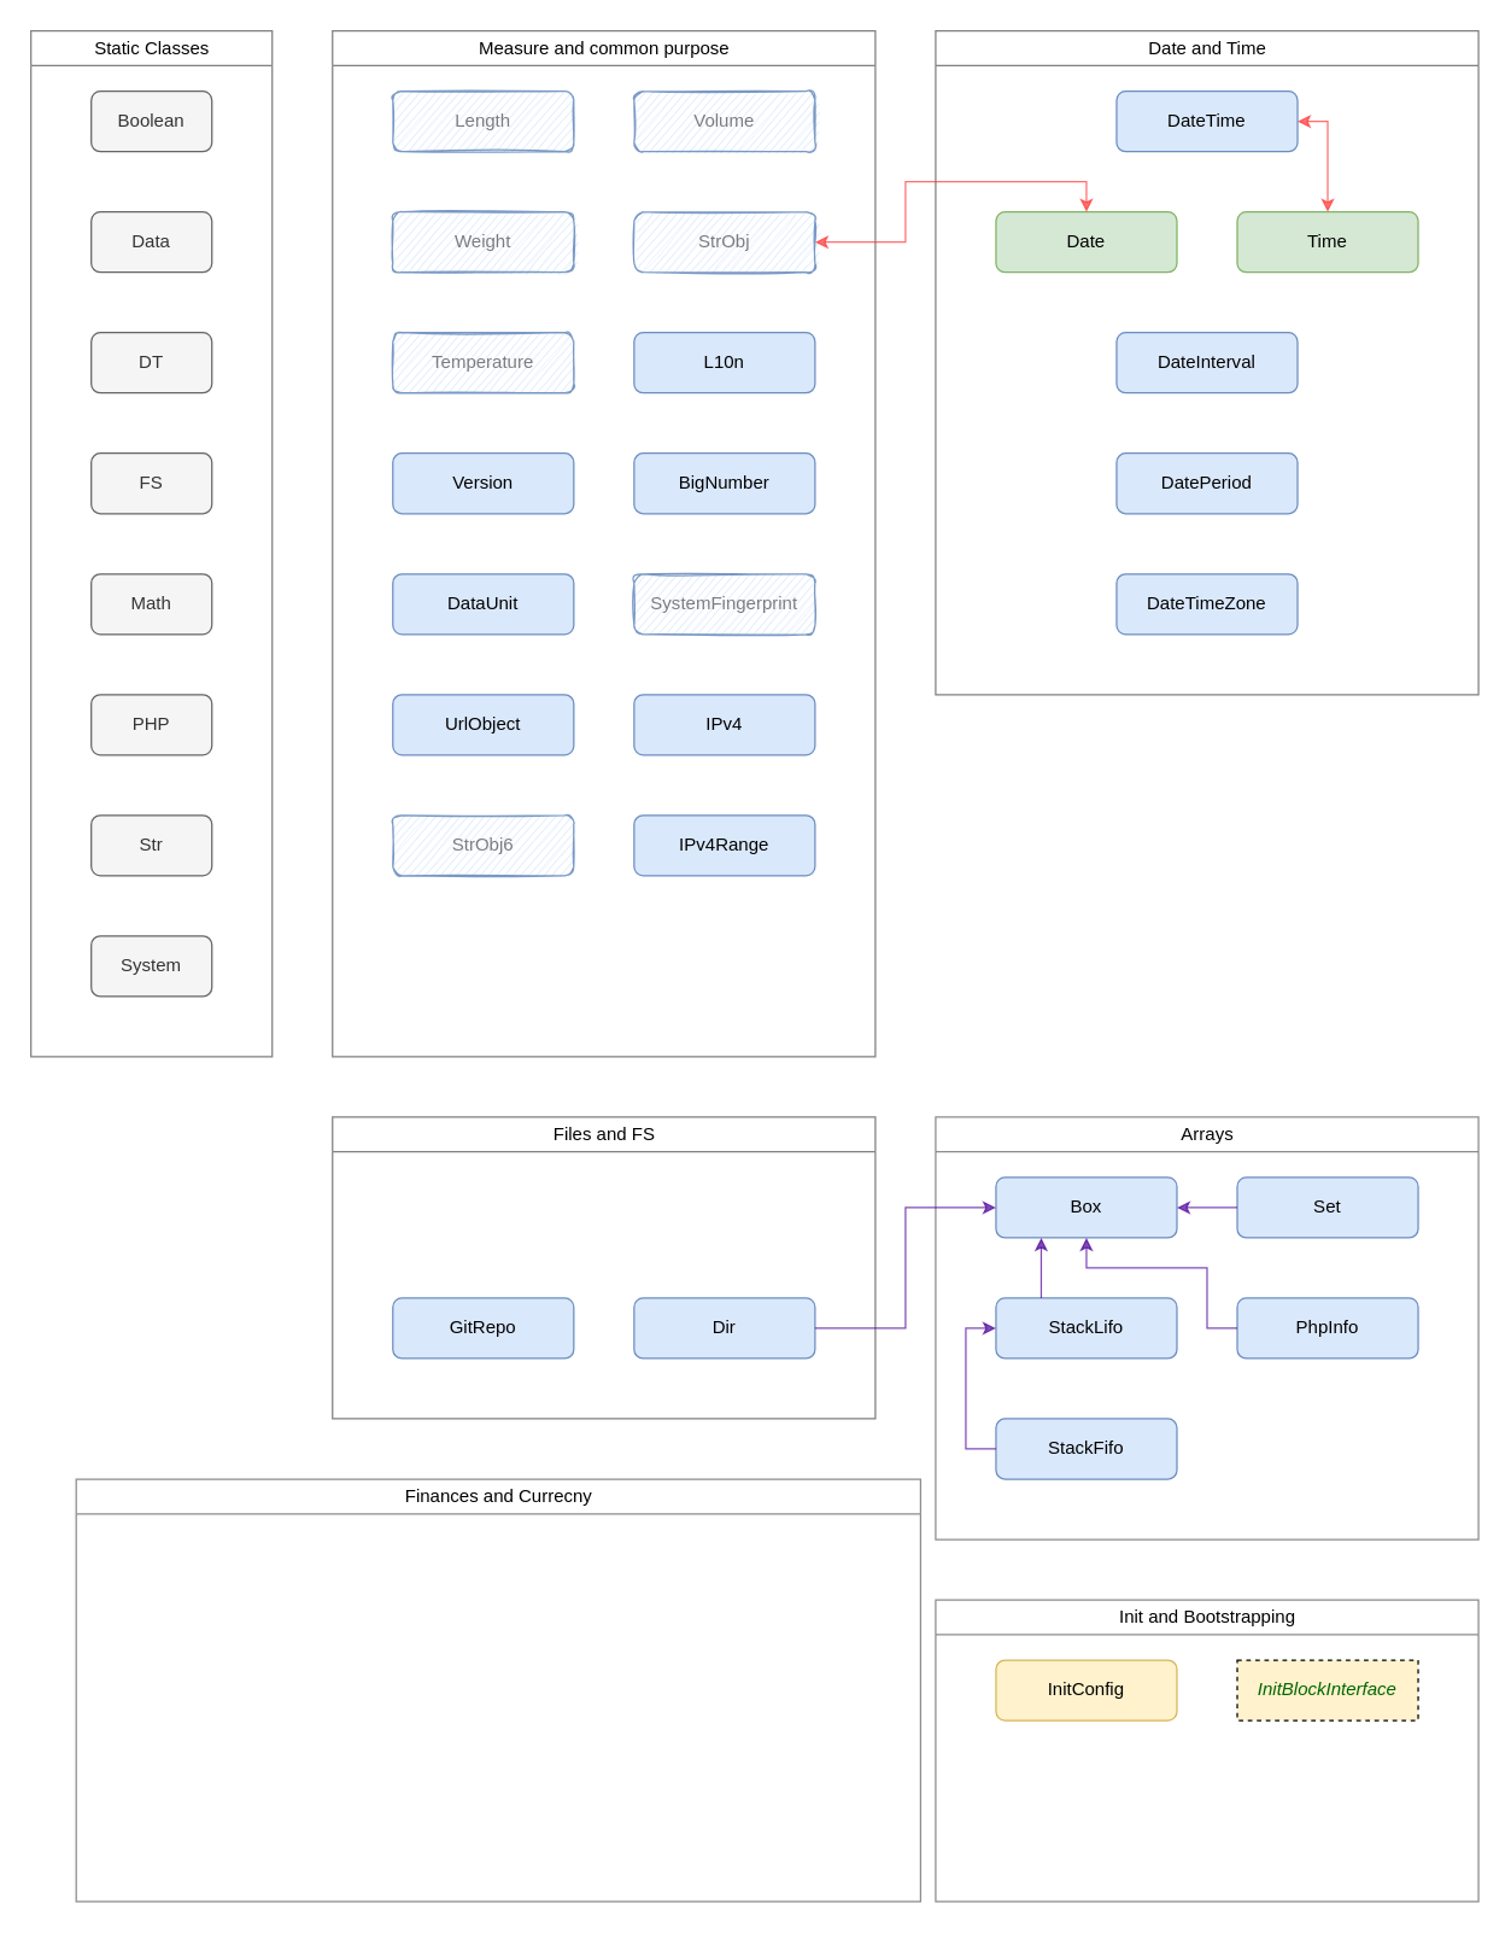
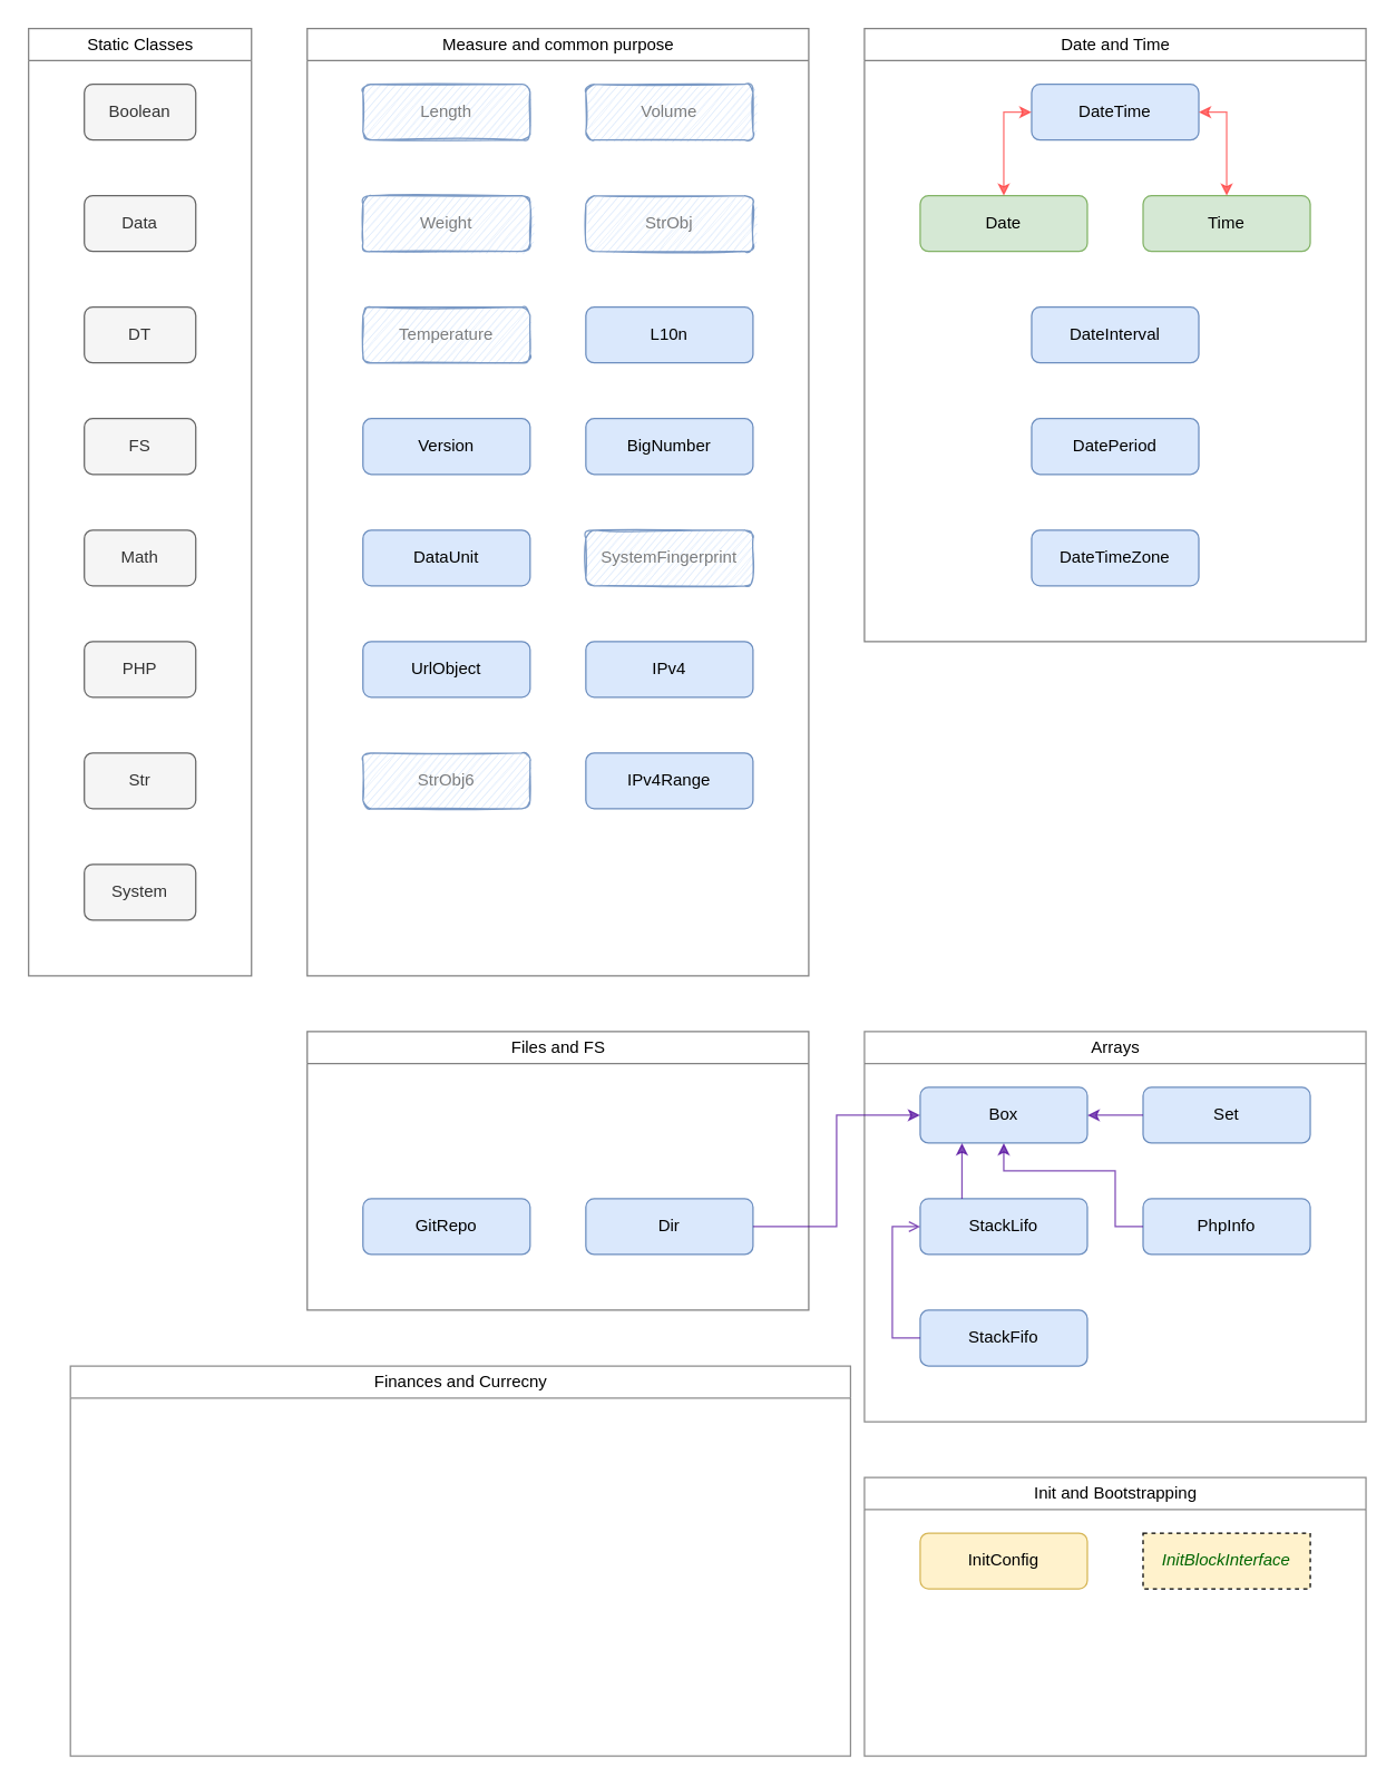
- <mxCell id="36" style="edgeStyle=orthogonalEdgeStyle;rounded=0;orthogonalLoop=1;jettySize=auto;html=1;exitX=0.5;exitY=0;exitDx=0;exitDy=0;startArrow=classic;startFill=1;opacity=70;strokeColor=#FF3333;" parent="29" source="34" target="12" edge="1"><mxGeometry relative="1" as="geometry" /></mxCell>
+ <mxCell id="36" style="edgeStyle=orthogonalEdgeStyle;rounded=0;orthogonalLoop=1;jettySize=auto;html=1;exitX=0.5;exitY=0;exitDx=0;exitDy=0;entryX=0;entryY=0.5;entryDx=0;entryDy=0;startArrow=classic;startFill=1;opacity=70;strokeColor=#FF3333;" parent="29" source="34" target="30" edge="1"><mxGeometry relative="1" as="geometry" /></mxCell>
- <mxCell id="46" style="edgeStyle=orthogonalEdgeStyle;rounded=0;orthogonalLoop=1;jettySize=auto;html=1;exitX=0;exitY=0.5;exitDx=0;exitDy=0;entryX=0;entryY=0.5;entryDx=0;entryDy=0;startArrow=none;startFill=0;fontColor=#000000;strokeColor=#4C0099;opacity=70;" parent="39" source="43" target="42" edge="1"><mxGeometry relative="1" as="geometry" /></mxCell>
+ <mxCell id="46" style="edgeStyle=orthogonalEdgeStyle;rounded=0;orthogonalLoop=1;jettySize=auto;html=1;exitX=0;exitY=0.5;exitDx=0;exitDy=0;entryX=0;entryY=0.5;entryDx=0;entryDy=0;startArrow=none;startFill=0;fontColor=#000000;strokeColor=#4C0099;opacity=70;endArrow=open;" parent="39" source="43" target="42" edge="1"><mxGeometry relative="1" as="geometry" /></mxCell>
